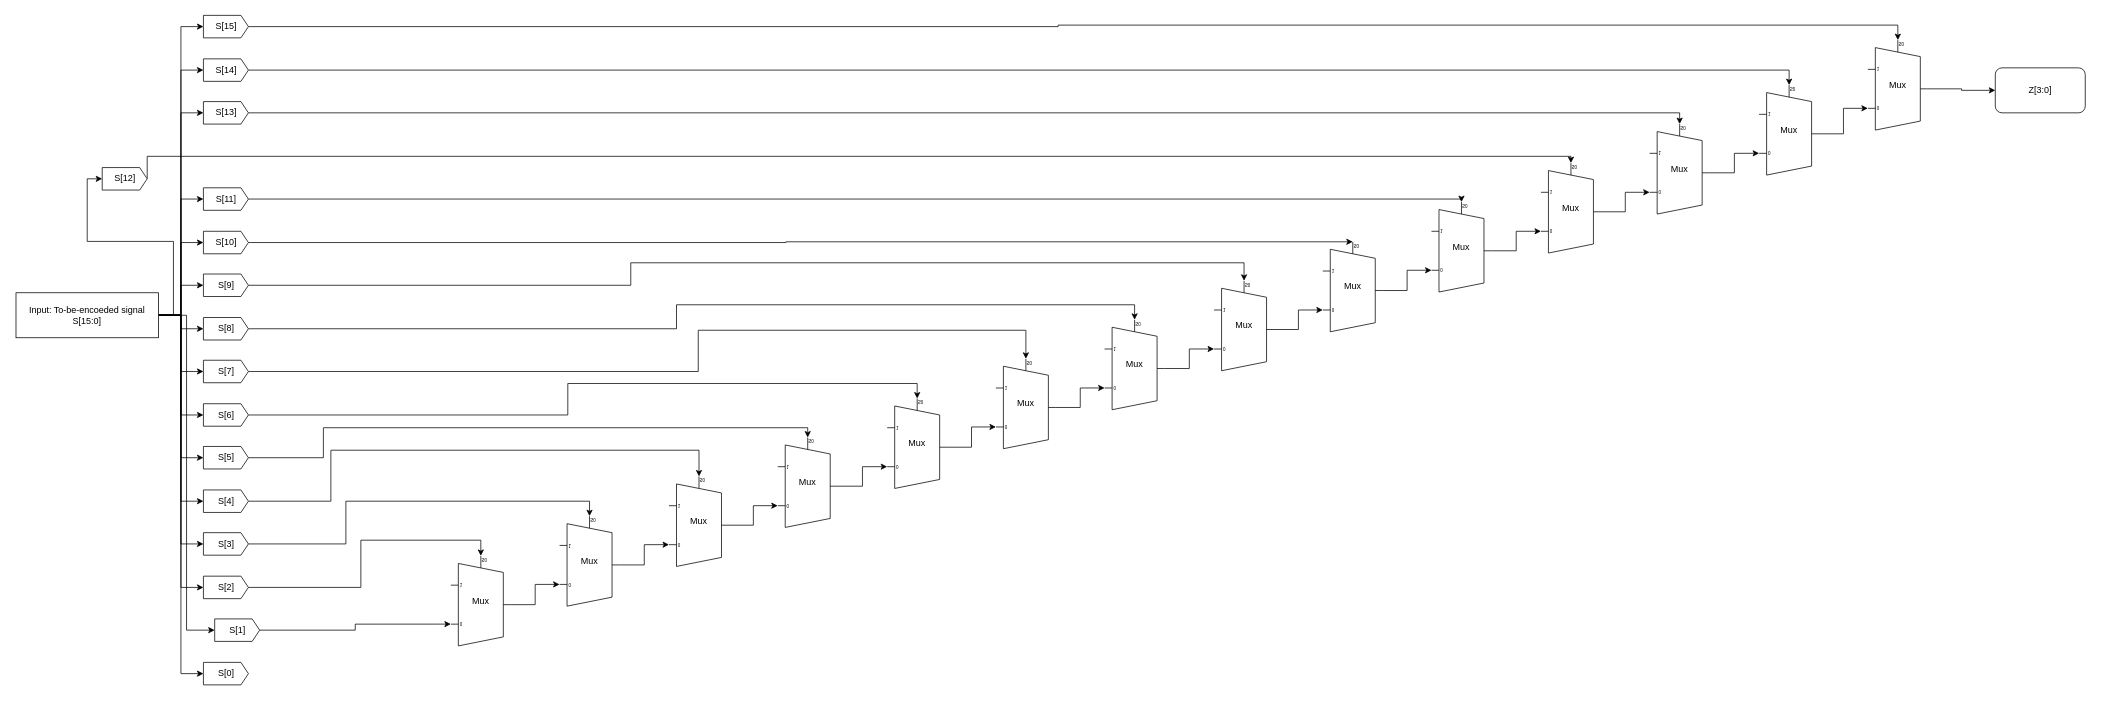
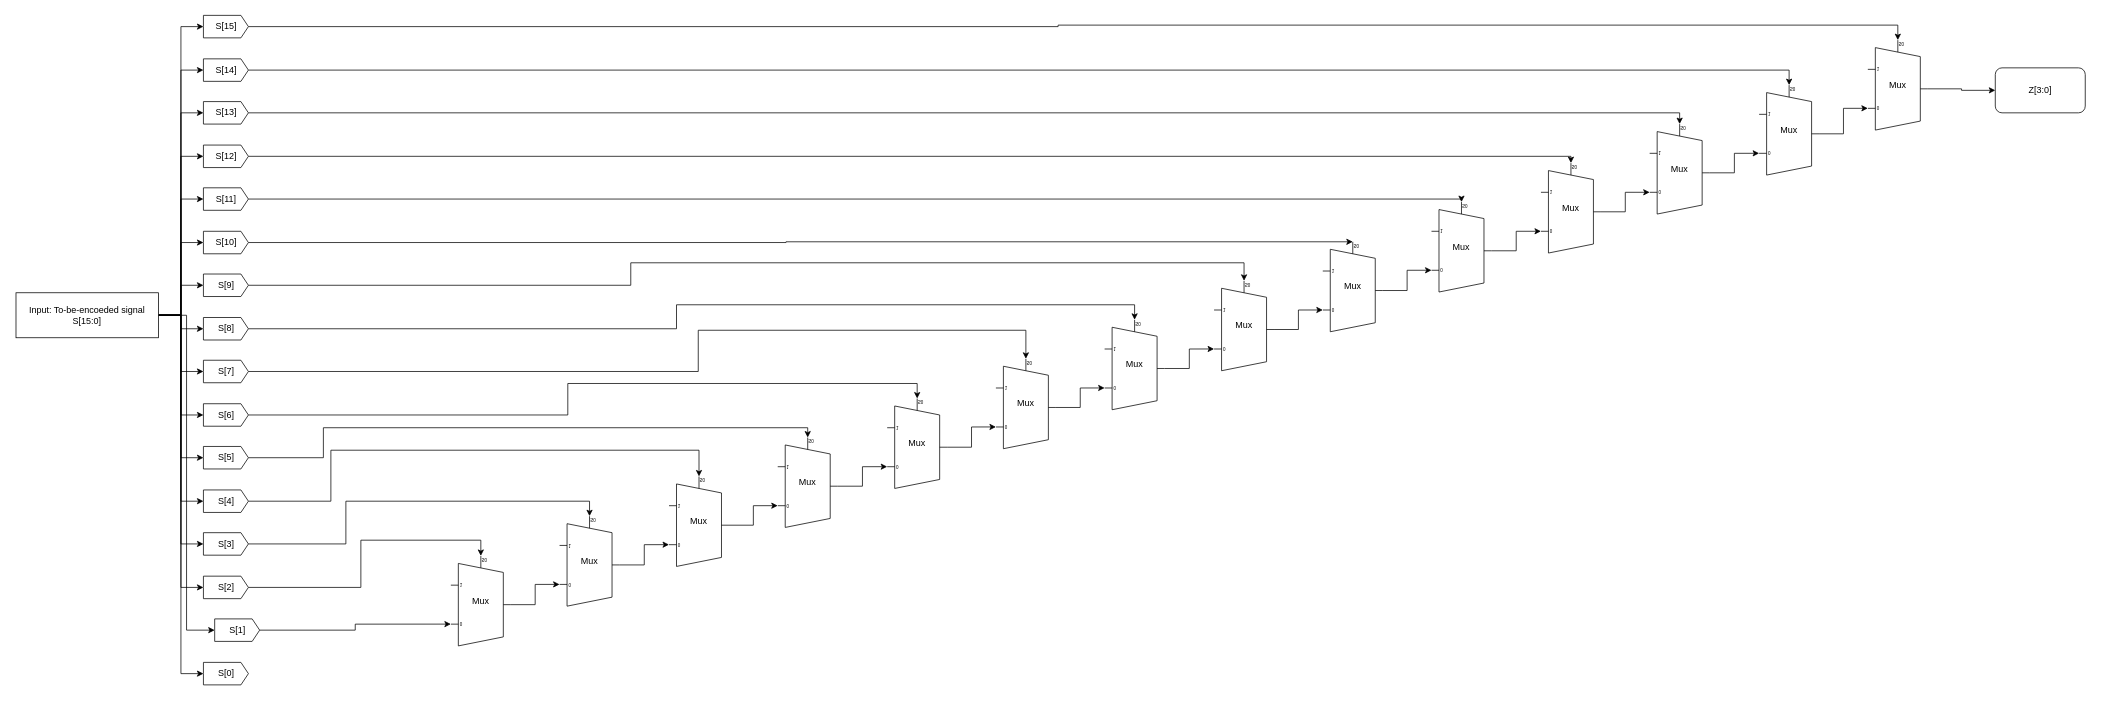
- <mxCell id="36" value="S[12]" style="html=1;shadow=0;dashed=0;align=center;verticalAlign=middle;shape=mxgraph.arrows2.arrow;dy=0;dx=10;notch=0;rounded=0;" parent="1" vertex="1"><mxGeometry x="135" y="223" width="60" height="30" as="geometry" /></mxCell>
+ <mxCell id="36" value="S[12]" style="html=1;shadow=0;dashed=0;align=center;verticalAlign=middle;shape=mxgraph.arrows2.arrow;dy=0;dx=10;notch=0;rounded=0;" parent="1" vertex="1"><mxGeometry x="270" y="193" width="60" height="30" as="geometry" /></mxCell>
